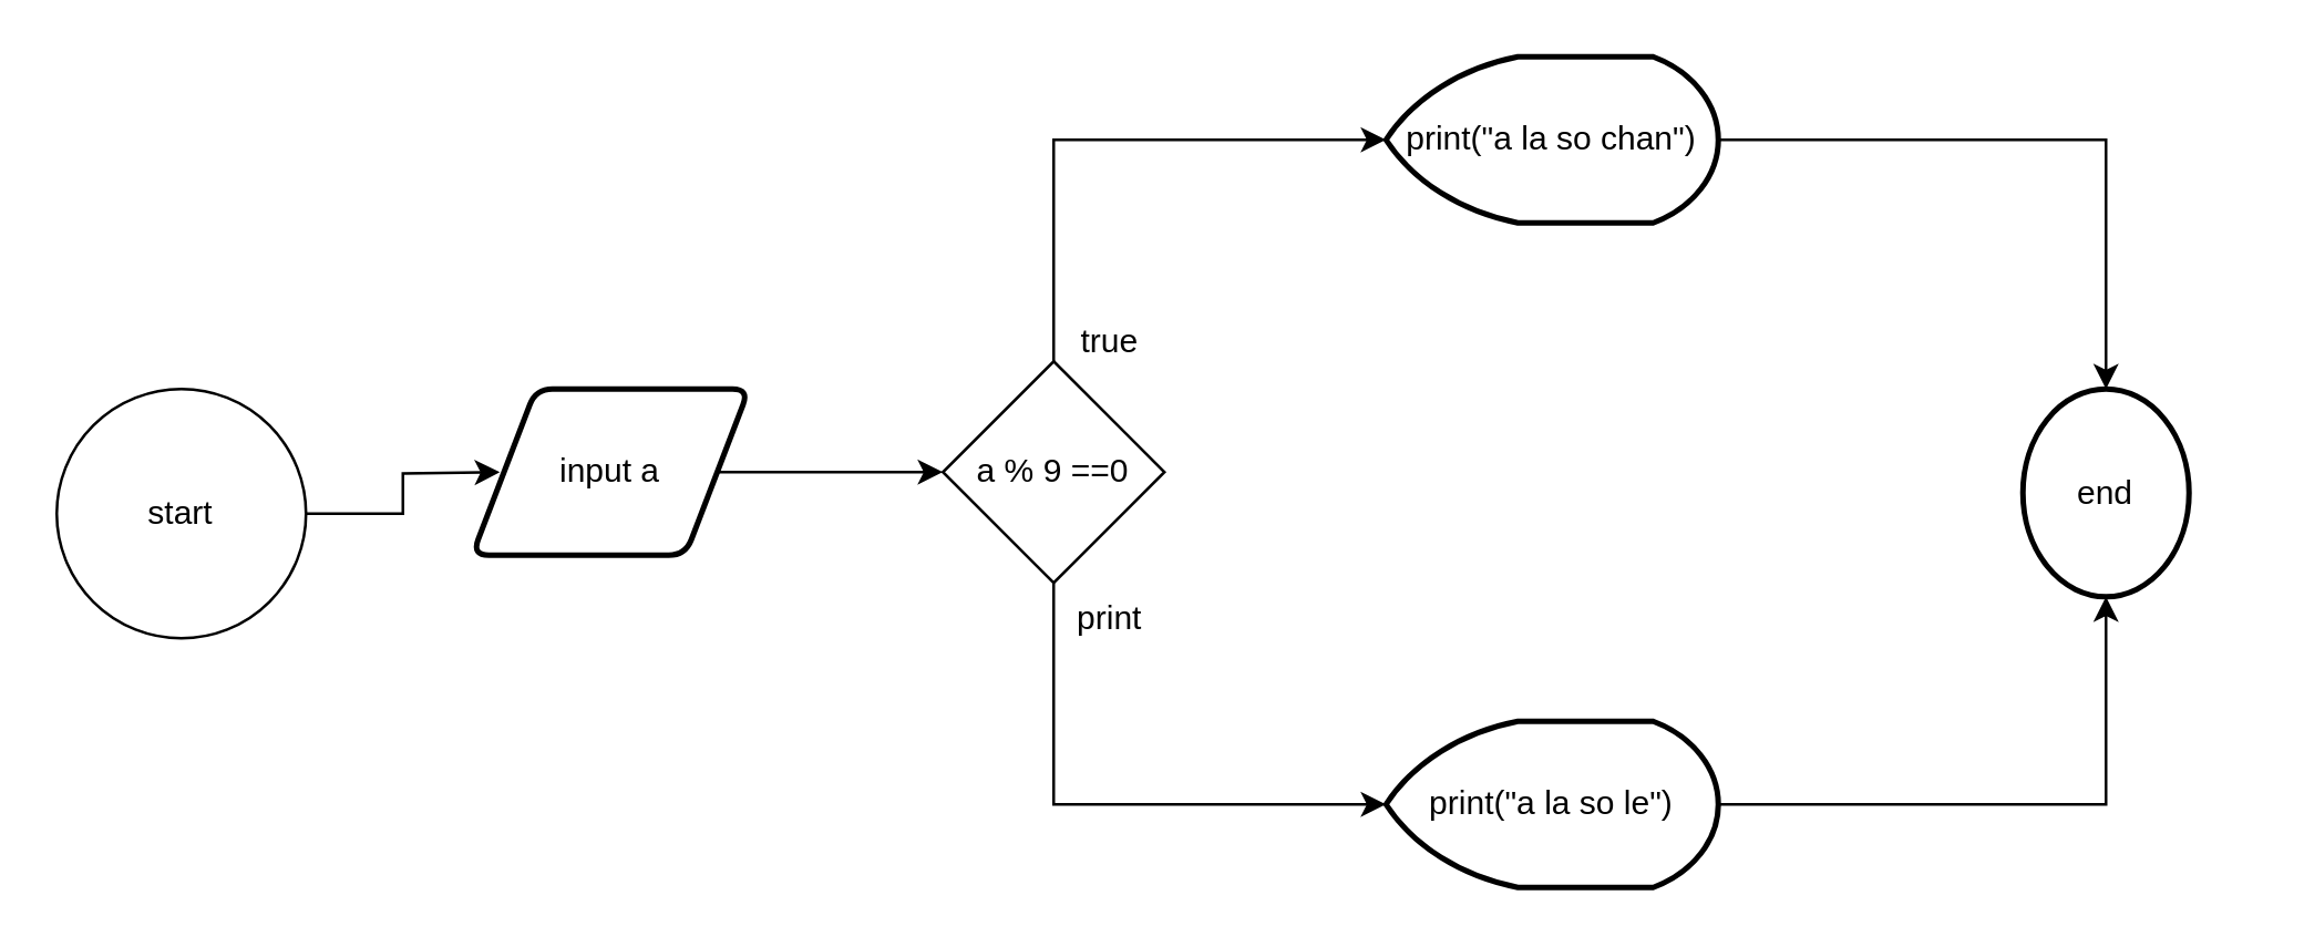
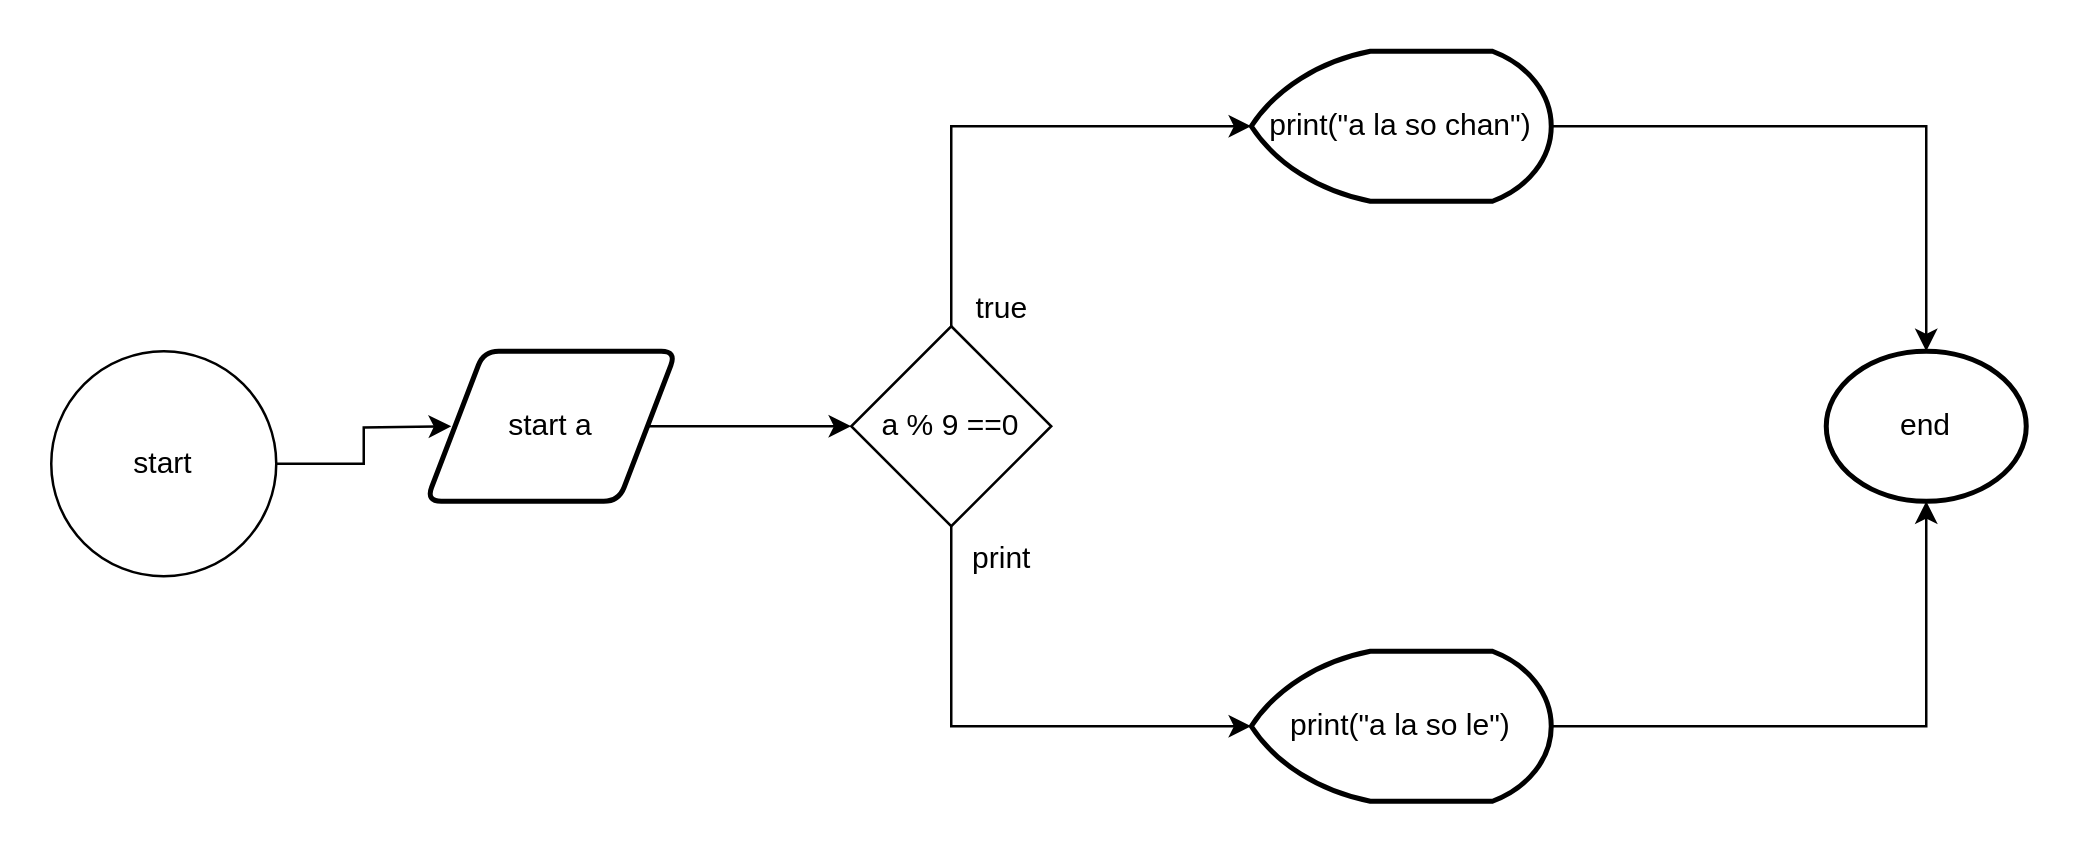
- <mxCell id="5" value="input a" style="shape=parallelogram;html=1;strokeWidth=2;perimeter=parallelogramPerimeter;whiteSpace=wrap;rounded=1;arcSize=12;size=0.23;" vertex="1" parent="1"><mxGeometry x="170" y="140" width="100" height="60" as="geometry" /></mxCell>
+ <mxCell id="5" value="start a" style="shape=parallelogram;html=1;strokeWidth=2;perimeter=parallelogramPerimeter;whiteSpace=wrap;rounded=1;arcSize=12;size=0.23;" vertex="1" parent="1"><mxGeometry x="170" y="140" width="100" height="60" as="geometry" /></mxCell>
- <mxCell id="13" value="end" style="strokeWidth=2;html=1;shape=mxgraph.flowchart.start_1;whiteSpace=wrap;" vertex="1" parent="1"><mxGeometry x="730" y="140" width="60" height="75" as="geometry" /></mxCell>
+ <mxCell id="13" value="end" style="strokeWidth=2;html=1;shape=mxgraph.flowchart.start_1;whiteSpace=wrap;" vertex="1" parent="1"><mxGeometry x="730" y="140" width="80" height="60" as="geometry" /></mxCell>
